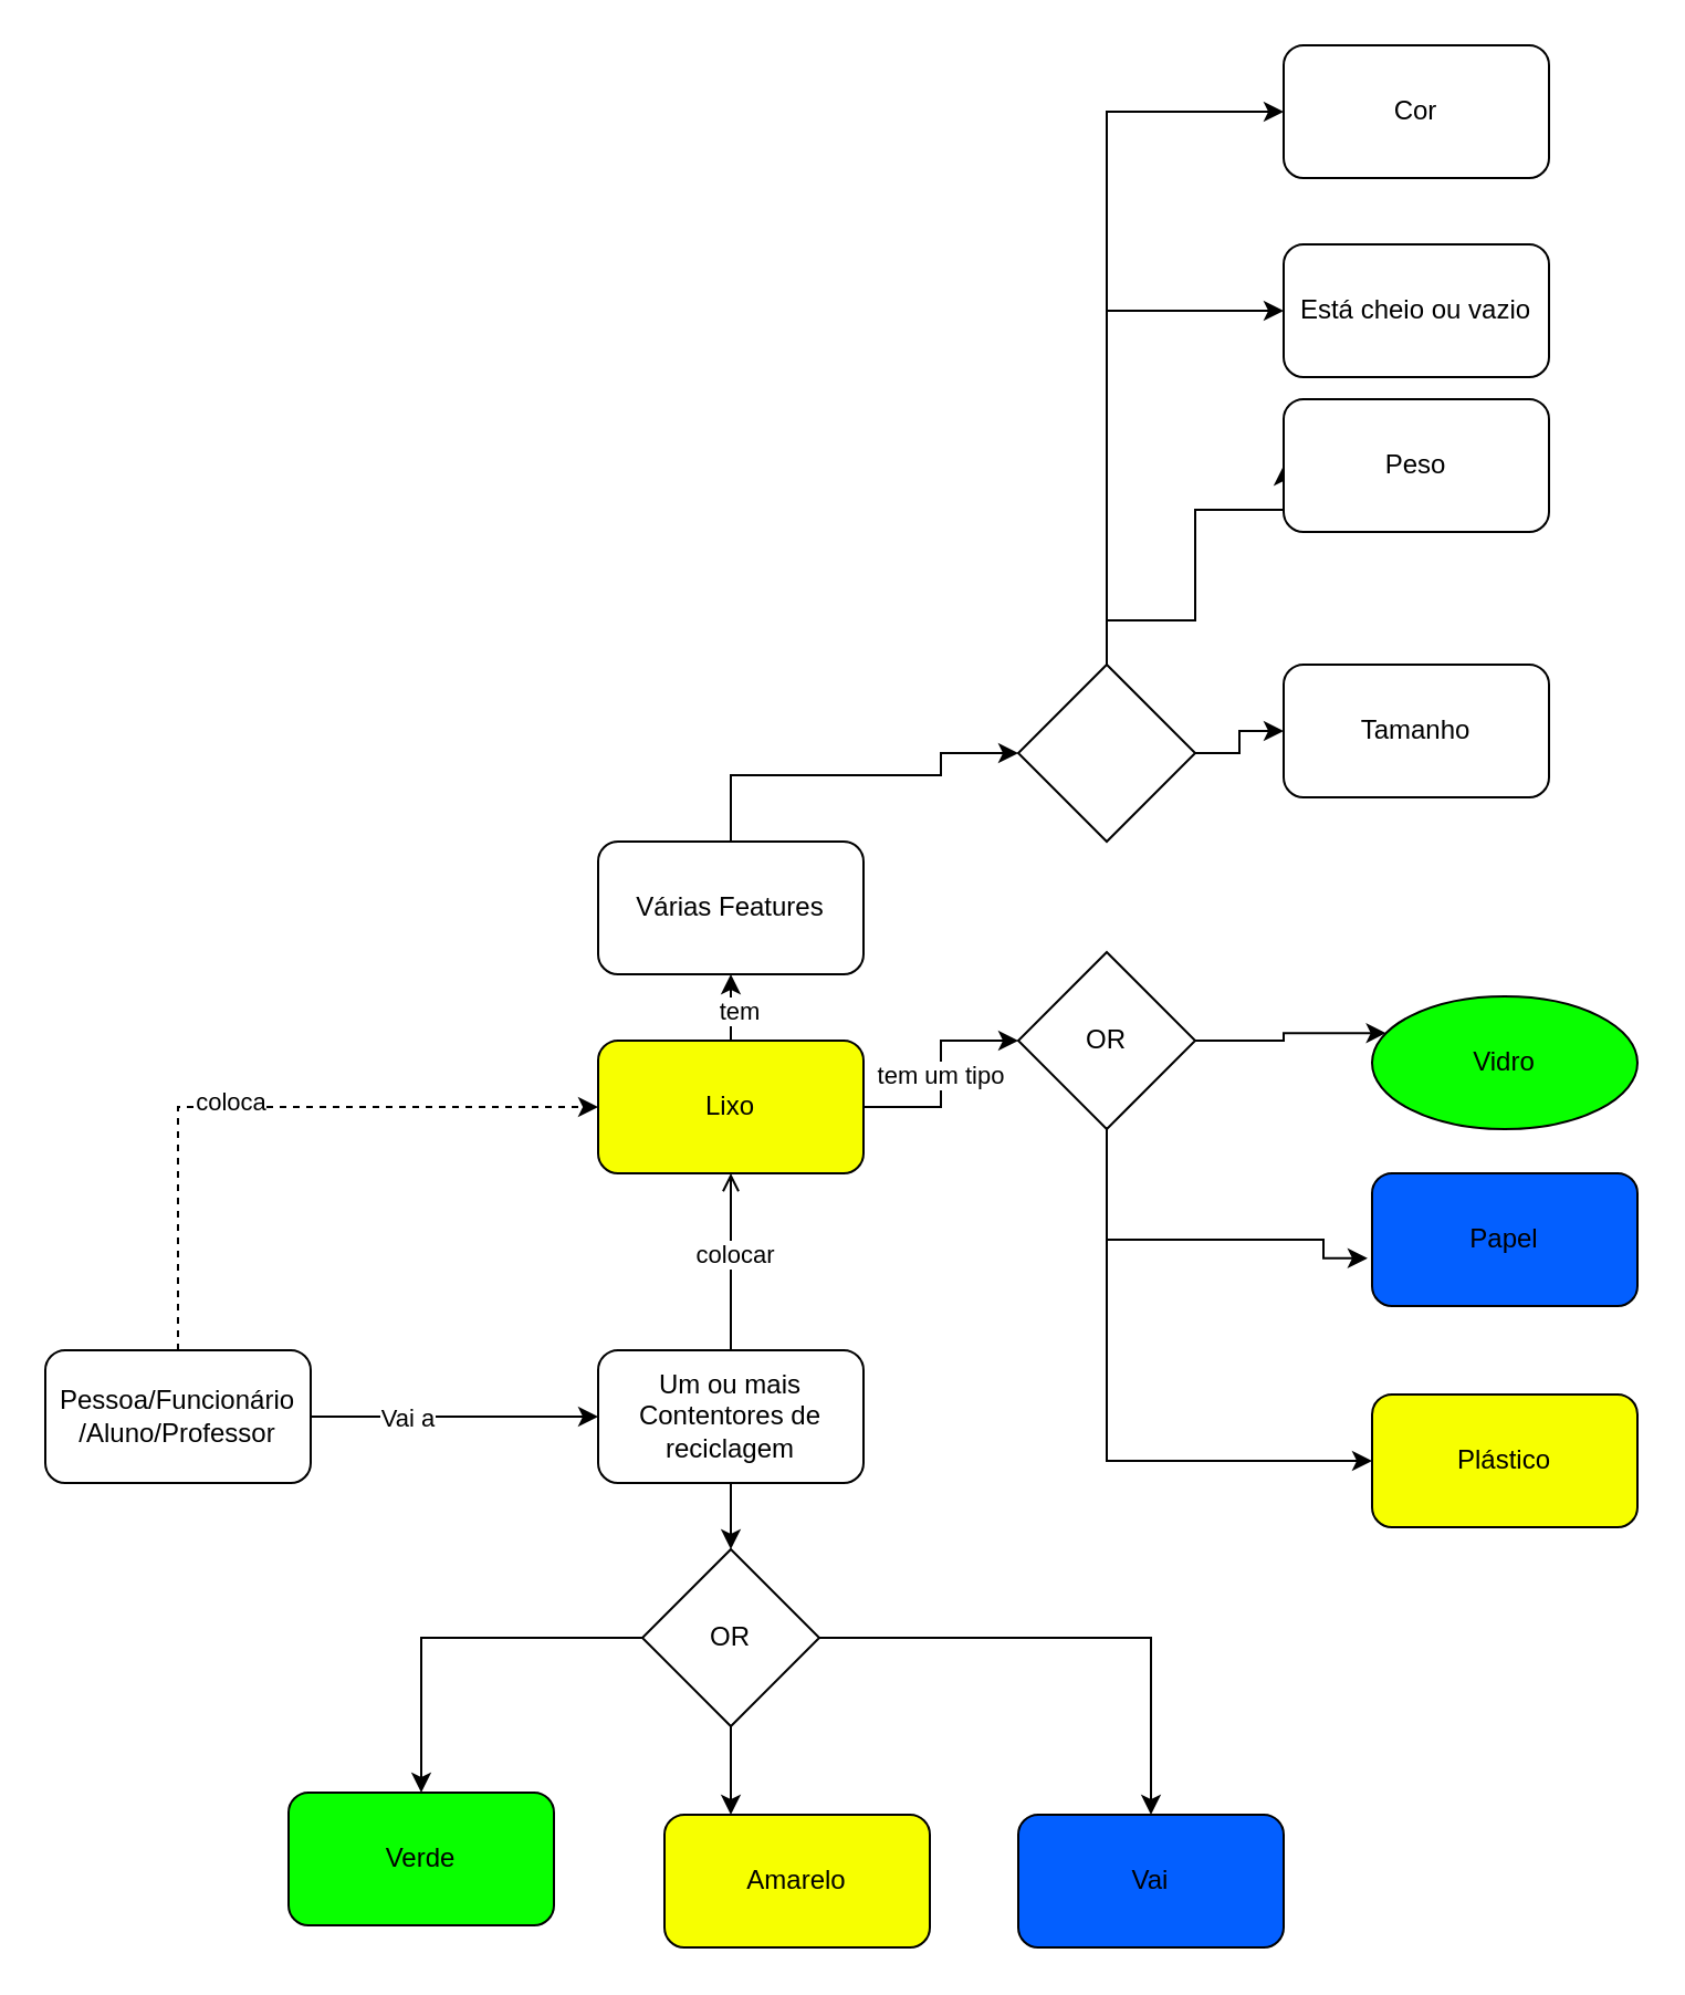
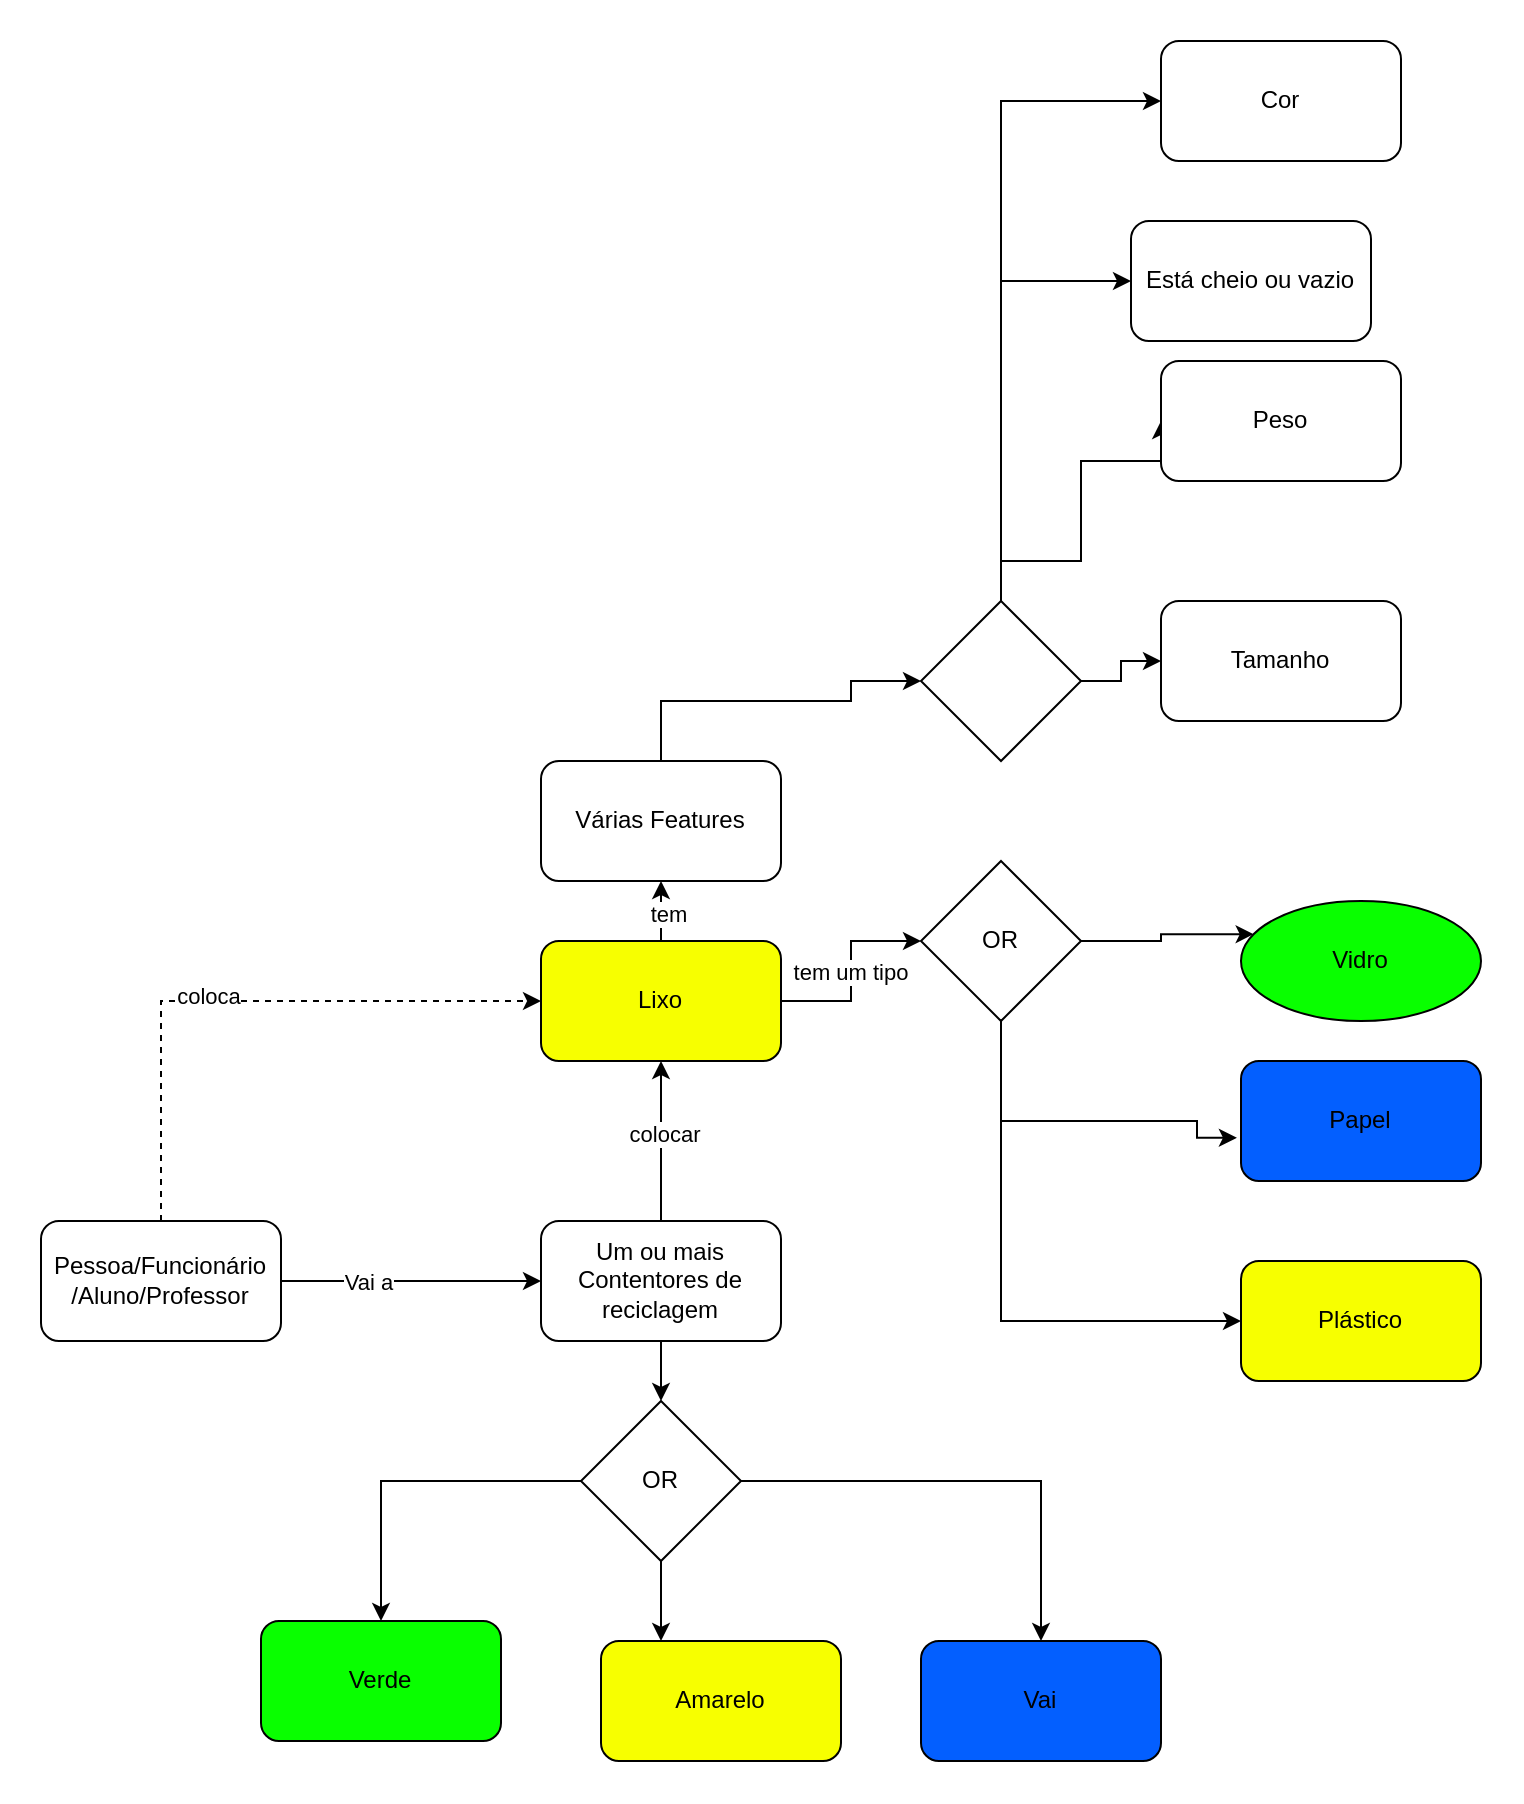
- <mxCell id="38" value="Está cheio ou vazio" style="rounded=1;whiteSpace=wrap;html=1;" vertex="1" parent="1"><mxGeometry x="580" y="110" width="120" height="60" as="geometry" /></mxCell>
+ <mxCell id="38" value="Está cheio ou vazio" style="rounded=1;whiteSpace=wrap;html=1;" vertex="1" parent="1"><mxGeometry x="565" y="110" width="120" height="60" as="geometry" /></mxCell>
- <mxCell id="8" style="edgeStyle=orthogonalEdgeStyle;rounded=0;orthogonalLoop=1;jettySize=auto;html=1;endArrow=open;" edge="1" parent="1" source="10" target="22"><mxGeometry relative="1" as="geometry" /></mxCell>
+ <mxCell id="8" style="edgeStyle=orthogonalEdgeStyle;rounded=0;orthogonalLoop=1;jettySize=auto;html=1;" edge="1" parent="1" source="10" target="22"><mxGeometry relative="1" as="geometry" /></mxCell>
